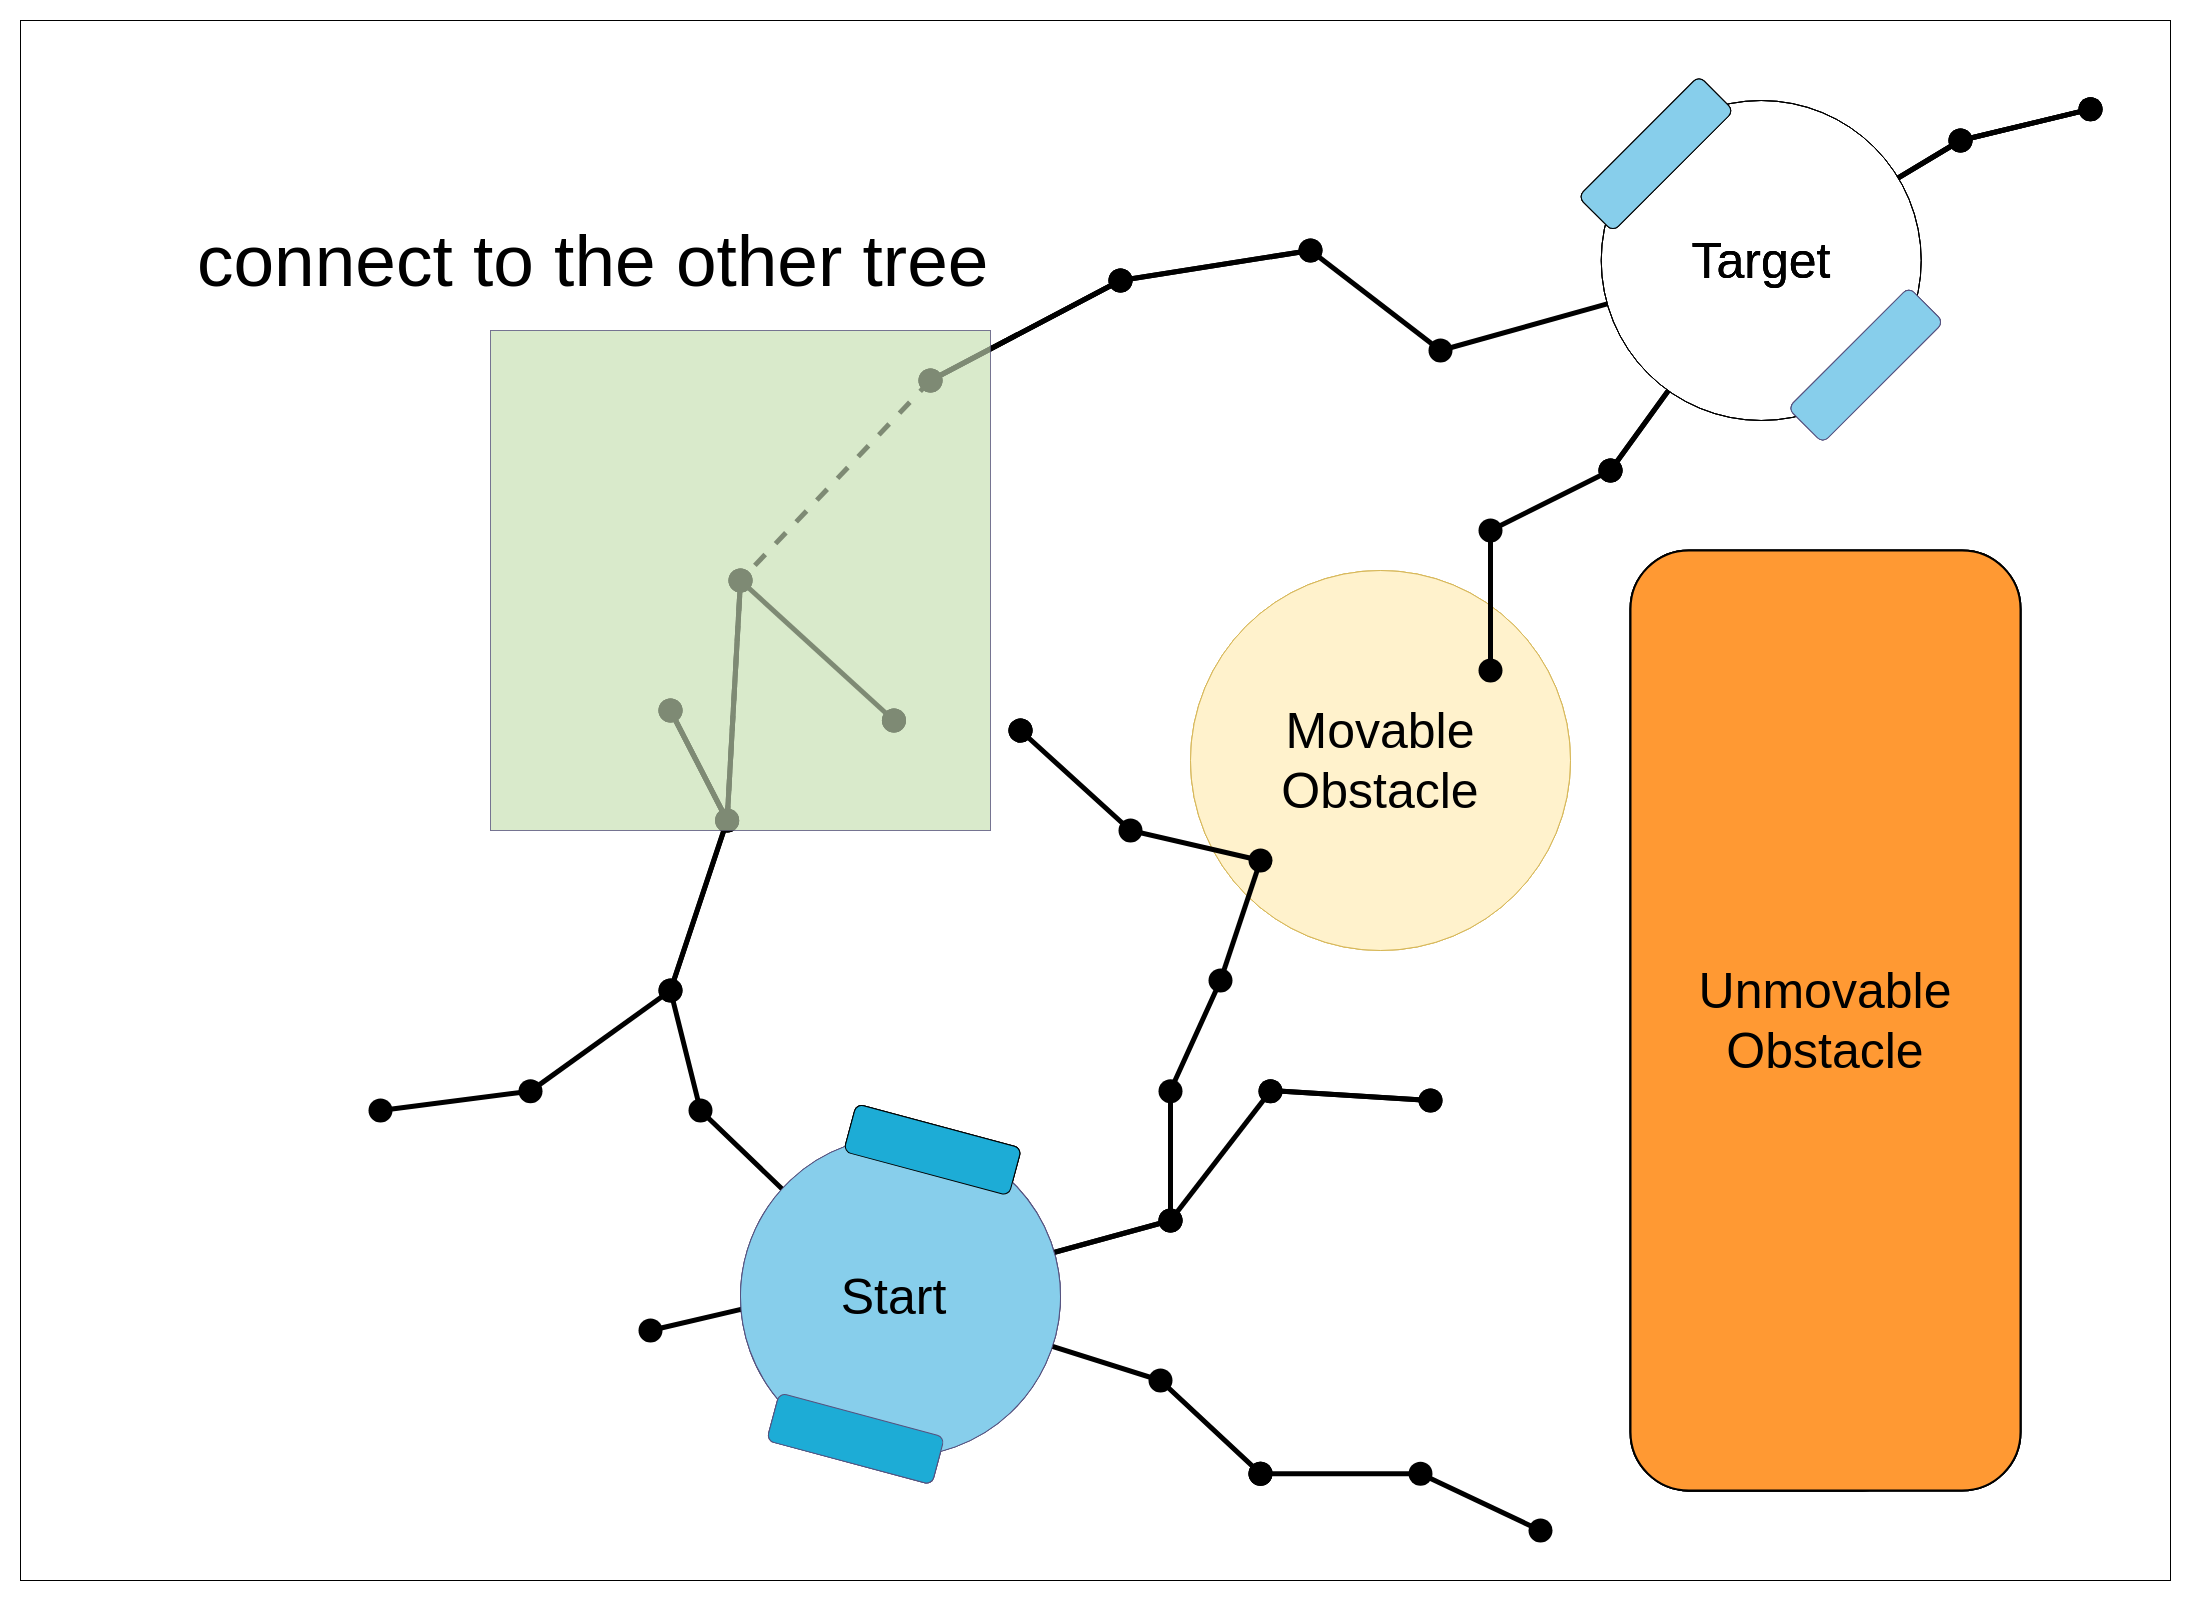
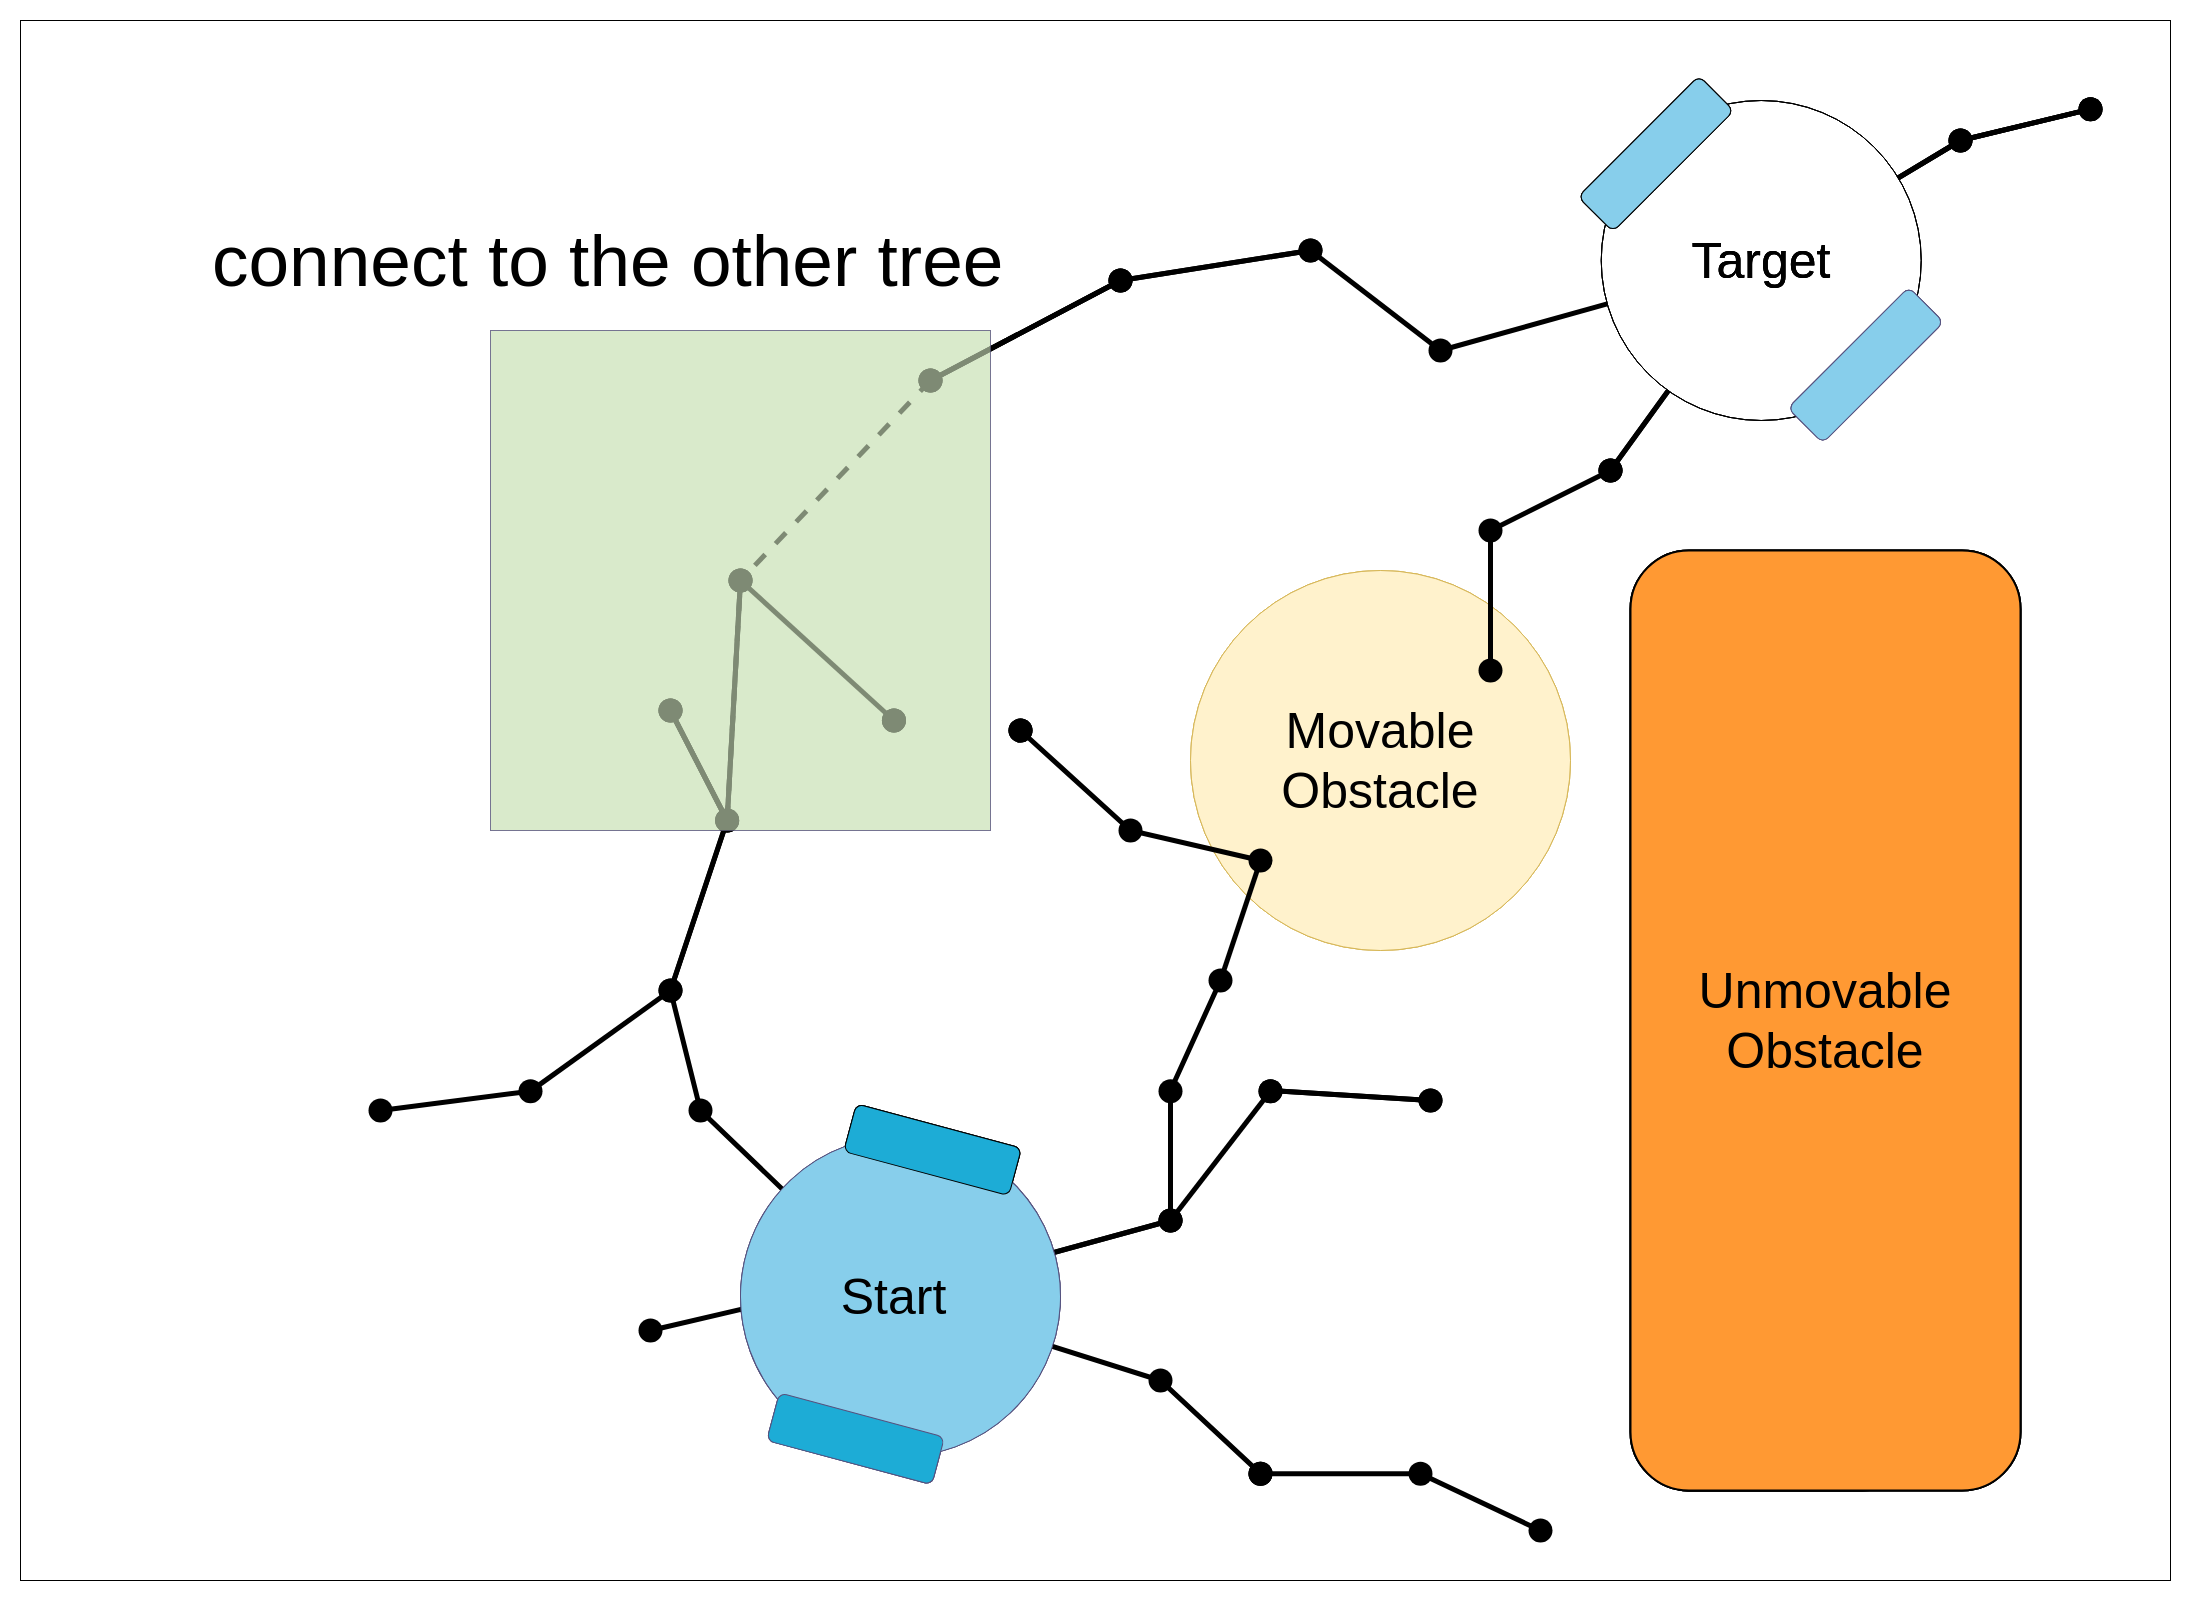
- <mxCell id="31" value="&lt;div style=&quot;text-align: center;&quot;&gt;&lt;span style=&quot;font-size: 73px;&quot;&gt;connect to the other tree&lt;/span&gt;&lt;/div&gt;" style="text;whiteSpace=wrap;html=1;fontSize=41;" parent="1" vertex="1"><mxGeometry x="195" y="210" width="880" height="70" as="geometry" /></mxCell>
+ <mxCell id="31" value="&lt;div style=&quot;text-align: center;&quot;&gt;&lt;span style=&quot;font-size: 73px;&quot;&gt;connect to the other tree&lt;/span&gt;&lt;/div&gt;" style="text;whiteSpace=wrap;html=1;fontSize=41;" parent="1" vertex="1"><mxGeometry x="210" y="210" width="880" height="70" as="geometry" /></mxCell>
